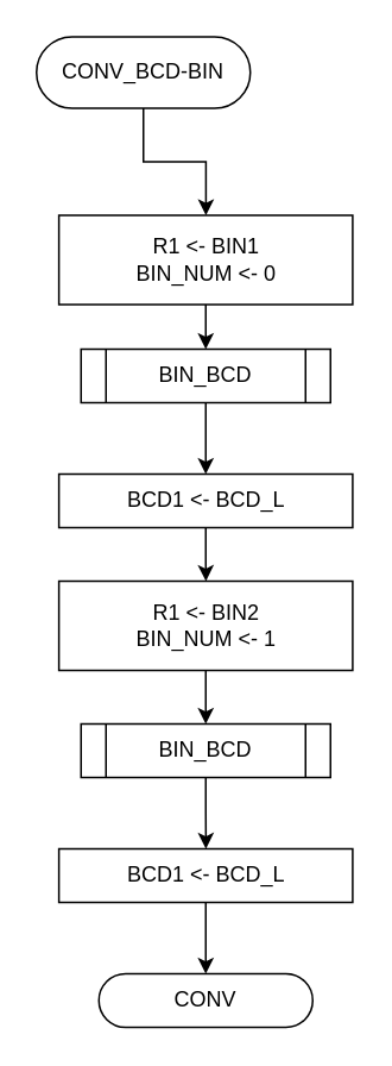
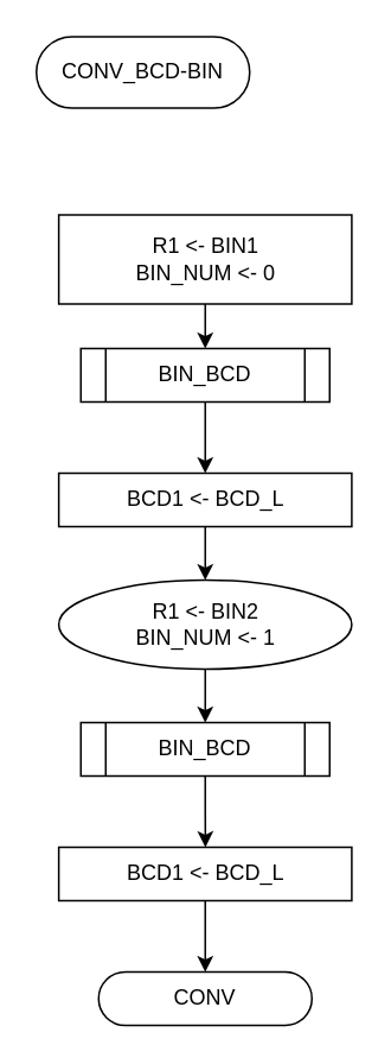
- <mxCell id="2" style="edgeStyle=orthogonalEdgeStyle;rounded=0;orthogonalLoop=1;jettySize=auto;html=1;exitX=0.5;exitY=1;exitDx=0;exitDy=0;" edge="1" parent="1" source="3" target="5"><mxGeometry relative="1" as="geometry" /></mxCell>
- <mxCell id="11" value="R1 &amp;lt;- BIN2&lt;br&gt;BIN_NUM &amp;lt;- 1" style="rounded=0;whiteSpace=wrap;html=1;" vertex="1" parent="1"><mxGeometry x="32.58" y="325" width="164.85" height="50" as="geometry" /></mxCell>
+ <mxCell id="11" value="R1 &amp;lt;- BIN2&lt;br&gt;BIN_NUM &amp;lt;- 1" style="ellipse;whiteSpace=wrap;html=1;" vertex="1" parent="1"><mxGeometry x="32.58" y="325" width="164.85" height="50" as="geometry" /></mxCell>
